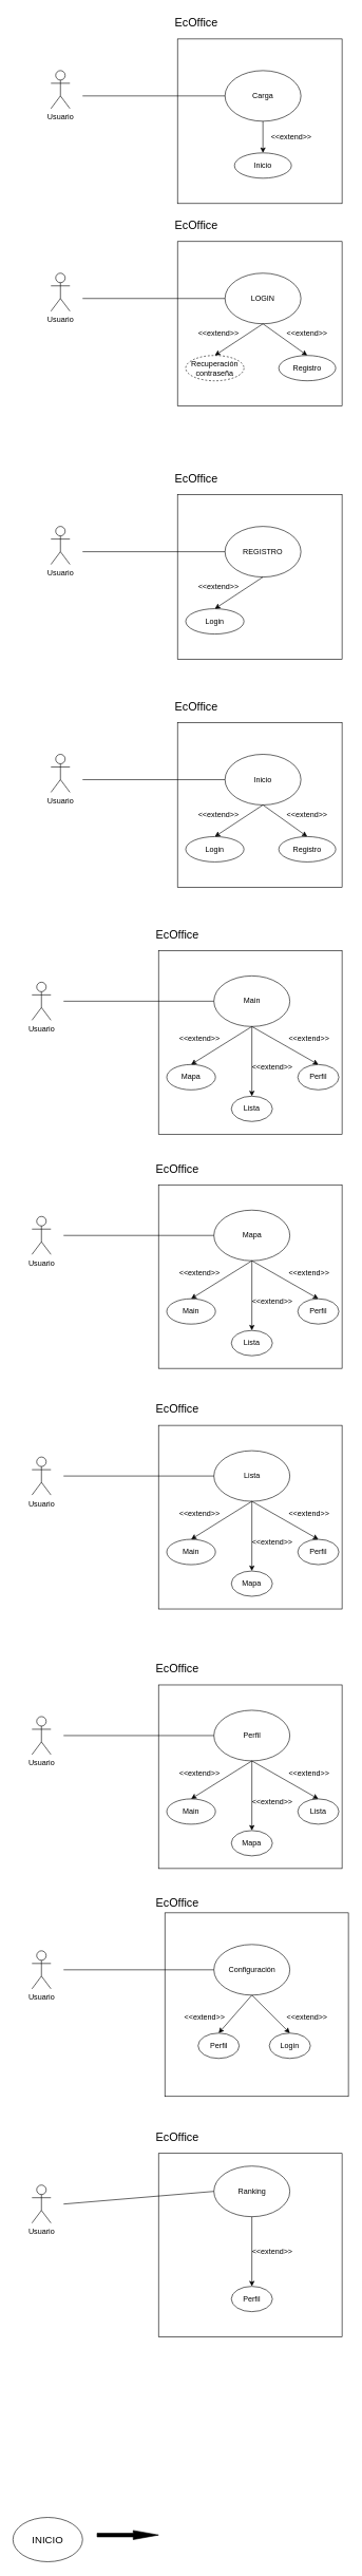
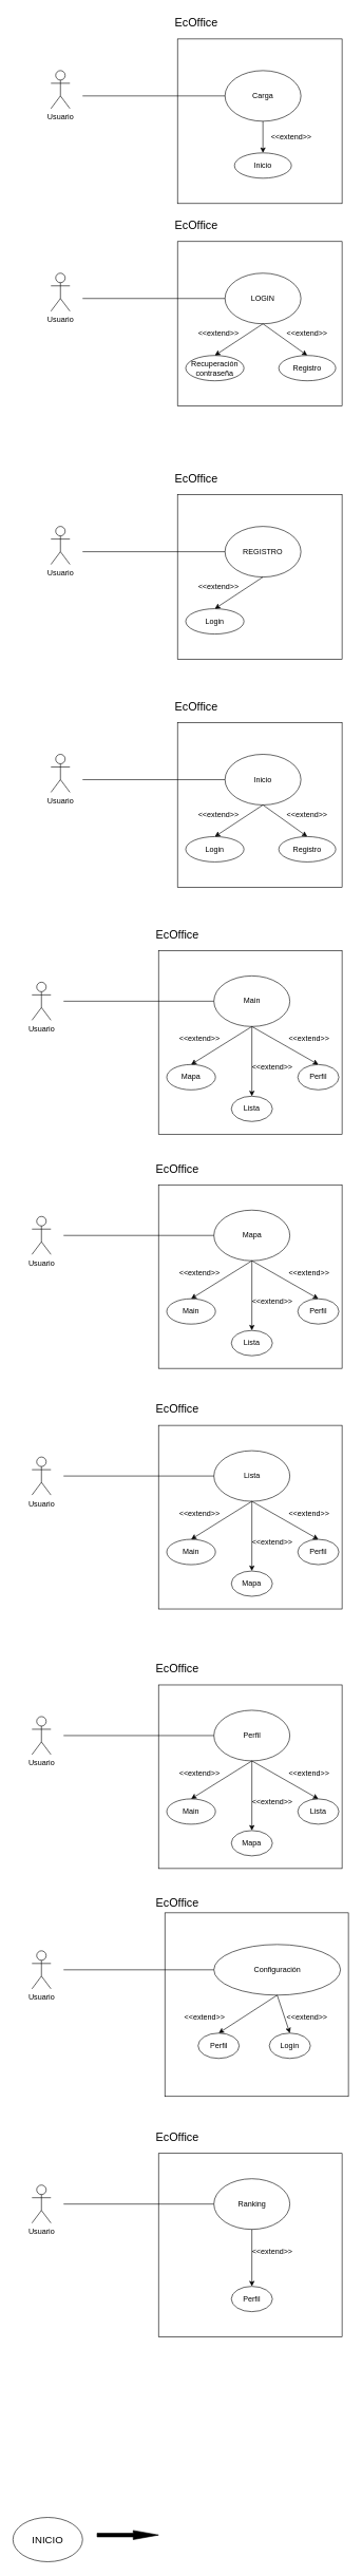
- <mxCell id="7" value="Recuperación contraseña" style="ellipse;whiteSpace=wrap;html=1;dashed=1;" parent="1" vertex="1"><mxGeometry x="293" y="560" width="92" height="40" as="geometry" /></mxCell>
+ <mxCell id="7" value="Recuperación contraseña" style="ellipse;whiteSpace=wrap;html=1;" parent="1" vertex="1"><mxGeometry x="293" y="560" width="92" height="40" as="geometry" /></mxCell>
- <mxCell id="98" value="Configuración" style="ellipse;whiteSpace=wrap;html=1;" parent="1" vertex="1"><mxGeometry x="337.5" y="3070" width="120" height="80" as="geometry" /></mxCell>
+ <mxCell id="98" value="Configuración" style="ellipse;whiteSpace=wrap;html=1;" parent="1" vertex="1"><mxGeometry x="337.5" y="3070" width="200" height="80" as="geometry" /></mxCell>
- <mxCell id="106" value="Ranking" style="ellipse;whiteSpace=wrap;html=1;" parent="1" vertex="1"><mxGeometry x="337.5" y="3420" width="120" height="80" as="geometry" /></mxCell>
+ <mxCell id="106" value="Ranking" style="ellipse;whiteSpace=wrap;html=1;" parent="1" vertex="1"><mxGeometry x="337.5" y="3440" width="120" height="80" as="geometry" /></mxCell>
